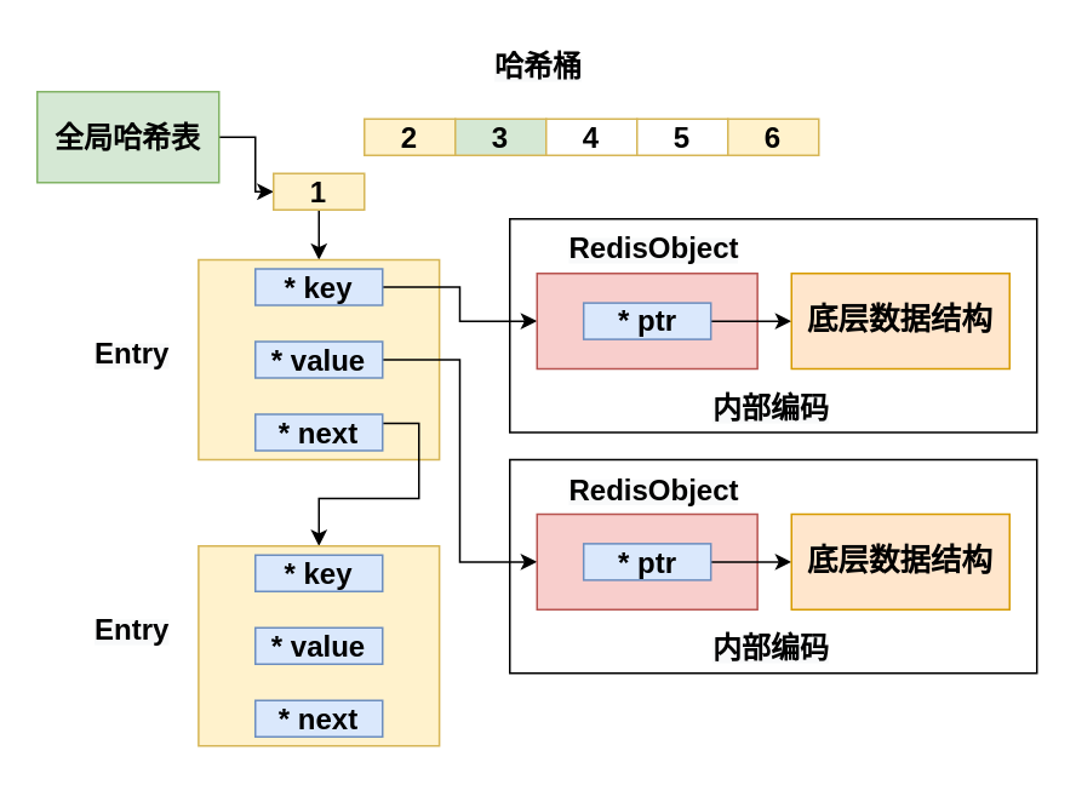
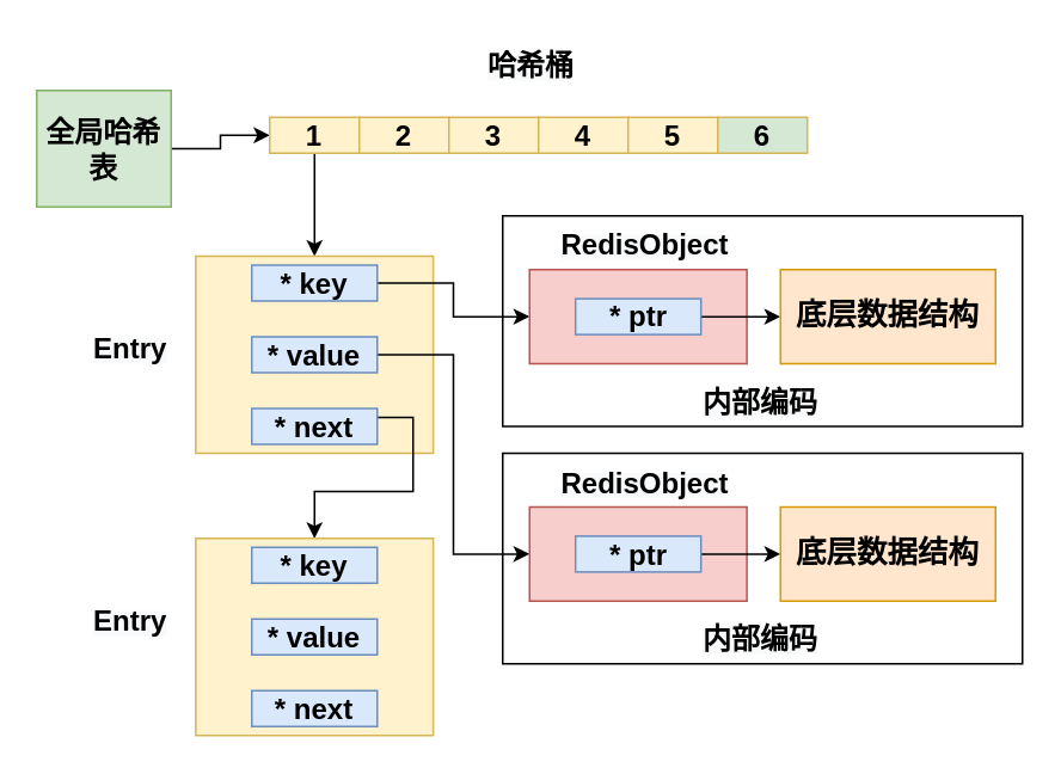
- <mxCell id="5" value="&lt;b&gt;&lt;font style=&quot;font-size: 16px&quot;&gt;全局哈希表&lt;/font&gt;&lt;/b&gt;" style="rounded=0;whiteSpace=wrap;html=1;fillColor=#d5e8d4;strokeColor=#82b366;" vertex="1" parent="1"><mxGeometry x="20" y="50" width="100" height="50" as="geometry" /></mxCell>
+ <mxCell id="5" value="&lt;b&gt;&lt;font style=&quot;font-size: 16px&quot;&gt;全局哈希表&lt;/font&gt;&lt;/b&gt;" style="rounded=0;whiteSpace=wrap;html=1;fillColor=#d5e8d4;strokeColor=#82b366;" vertex="1" parent="1"><mxGeometry x="20" y="50" width="75" height="65" as="geometry" /></mxCell>
- <mxCell id="9" value="&lt;b&gt;&lt;font style=&quot;font-size: 16px&quot;&gt;3&lt;/font&gt;&lt;/b&gt;" style="rounded=0;whiteSpace=wrap;html=1;fillColor=#d5e8d4;strokeColor=#d6b656;" vertex="1" parent="1"><mxGeometry x="250" y="65" width="50" height="20" as="geometry" /></mxCell>
+ <mxCell id="9" value="&lt;b&gt;&lt;font style=&quot;font-size: 16px&quot;&gt;3&lt;/font&gt;&lt;/b&gt;" style="rounded=0;whiteSpace=wrap;html=1;fillColor=#fff2cc;strokeColor=#d6b656;" vertex="1" parent="1"><mxGeometry x="250" y="65" width="50" height="20" as="geometry" /></mxCell>
- <mxCell id="10" value="&lt;b&gt;&lt;font style=&quot;font-size: 16px&quot;&gt;4&lt;/font&gt;&lt;/b&gt;" style="rounded=0;whiteSpace=wrap;html=1;fillColor=#ffffff;strokeColor=#d6b656;" vertex="1" parent="1"><mxGeometry x="300" y="65" width="50" height="20" as="geometry" /></mxCell>
+ <mxCell id="10" value="&lt;b&gt;&lt;font style=&quot;font-size: 16px&quot;&gt;4&lt;/font&gt;&lt;/b&gt;" style="rounded=0;whiteSpace=wrap;html=1;fillColor=#fff2cc;strokeColor=#d6b656;" vertex="1" parent="1"><mxGeometry x="300" y="65" width="50" height="20" as="geometry" /></mxCell>
- <mxCell id="11" value="&lt;b&gt;&lt;font style=&quot;font-size: 16px&quot;&gt;5&lt;/font&gt;&lt;/b&gt;" style="rounded=0;whiteSpace=wrap;html=1;fillColor=#ffffff;strokeColor=#d6b656;" vertex="1" parent="1"><mxGeometry x="350" y="65" width="50" height="20" as="geometry" /></mxCell>
+ <mxCell id="11" value="&lt;b&gt;&lt;font style=&quot;font-size: 16px&quot;&gt;5&lt;/font&gt;&lt;/b&gt;" style="rounded=0;whiteSpace=wrap;html=1;fillColor=#fff2cc;strokeColor=#d6b656;" vertex="1" parent="1"><mxGeometry x="350" y="65" width="50" height="20" as="geometry" /></mxCell>
- <mxCell id="12" value="&lt;b&gt;&lt;font style=&quot;font-size: 16px&quot;&gt;6&lt;/font&gt;&lt;/b&gt;" style="rounded=0;whiteSpace=wrap;html=1;fillColor=#fff2cc;strokeColor=#d6b656;" vertex="1" parent="1"><mxGeometry x="400" y="65" width="50" height="20" as="geometry" /></mxCell>
+ <mxCell id="12" value="&lt;b&gt;&lt;font style=&quot;font-size: 16px&quot;&gt;6&lt;/font&gt;&lt;/b&gt;" style="rounded=0;whiteSpace=wrap;html=1;fillColor=#d5e8d4;strokeColor=#d6b656;" vertex="1" parent="1"><mxGeometry x="400" y="65" width="50" height="20" as="geometry" /></mxCell>
- <mxCell id="7" value="&lt;b&gt;&lt;font style=&quot;font-size: 16px&quot;&gt;1&lt;/font&gt;&lt;/b&gt;" style="rounded=0;whiteSpace=wrap;html=1;fillColor=#fff2cc;strokeColor=#d6b656;" vertex="1" parent="1"><mxGeometry x="150" y="95" width="50" height="20" as="geometry" /></mxCell>
+ <mxCell id="7" value="&lt;b&gt;&lt;font style=&quot;font-size: 16px&quot;&gt;1&lt;/font&gt;&lt;/b&gt;" style="rounded=0;whiteSpace=wrap;html=1;fillColor=#fff2cc;strokeColor=#d6b656;" vertex="1" parent="1"><mxGeometry x="150" y="65" width="50" height="20" as="geometry" /></mxCell>
